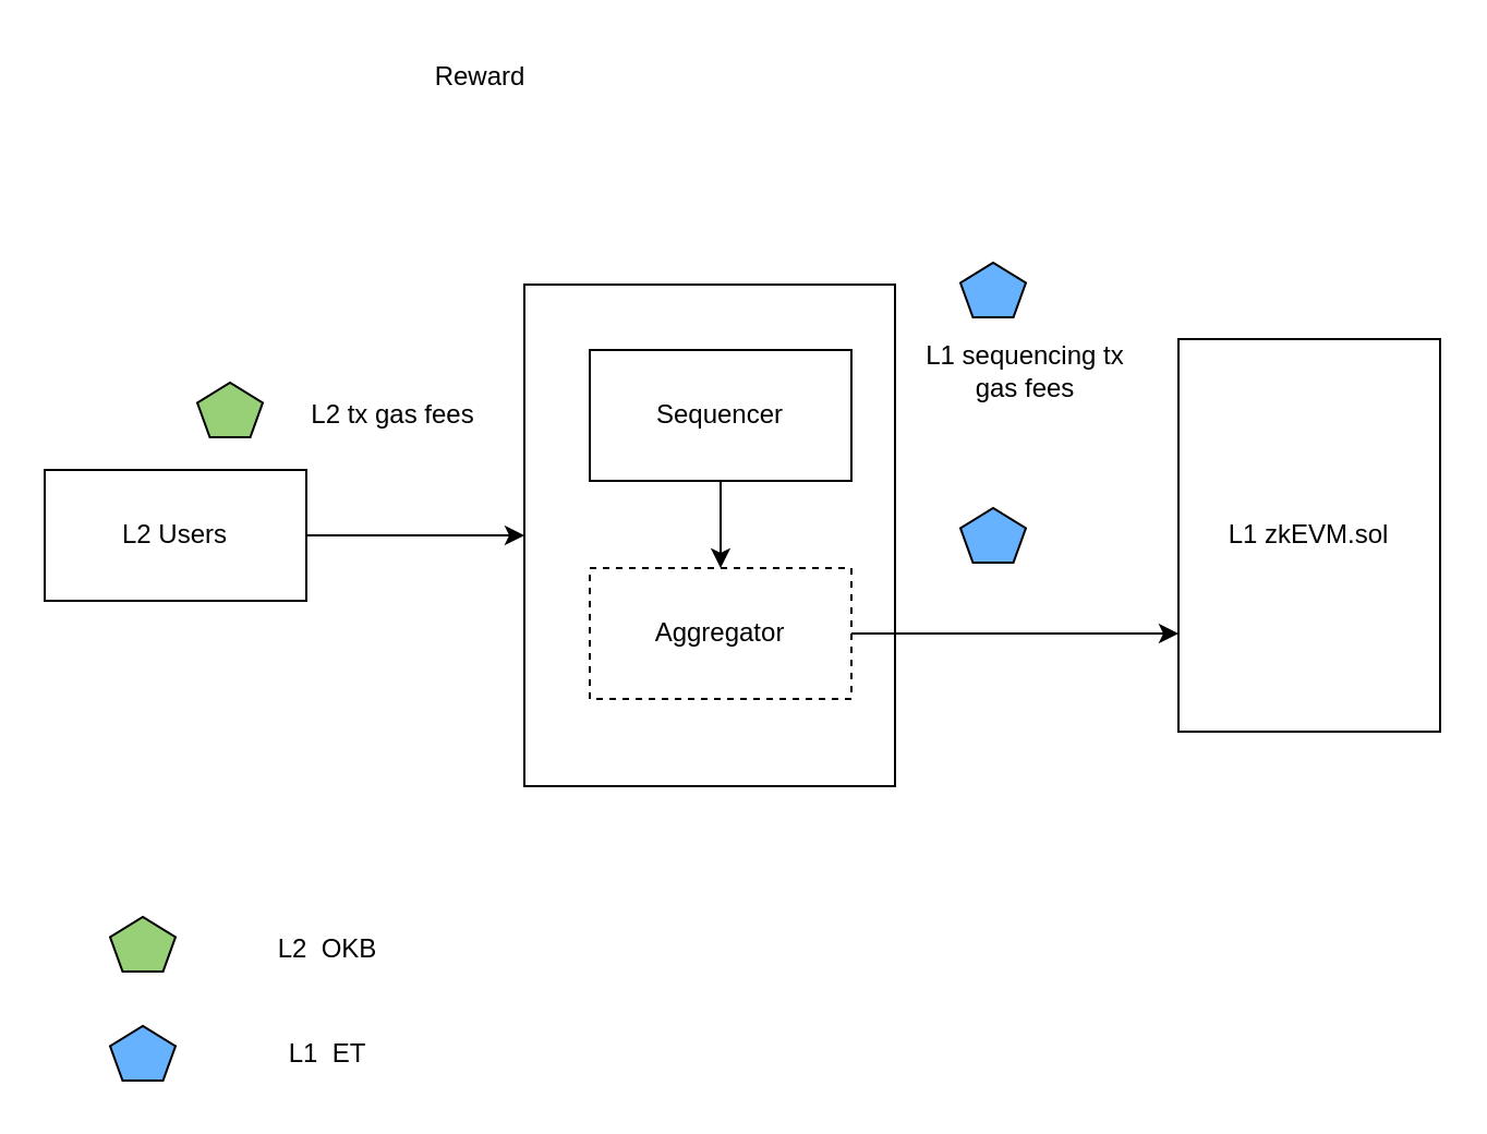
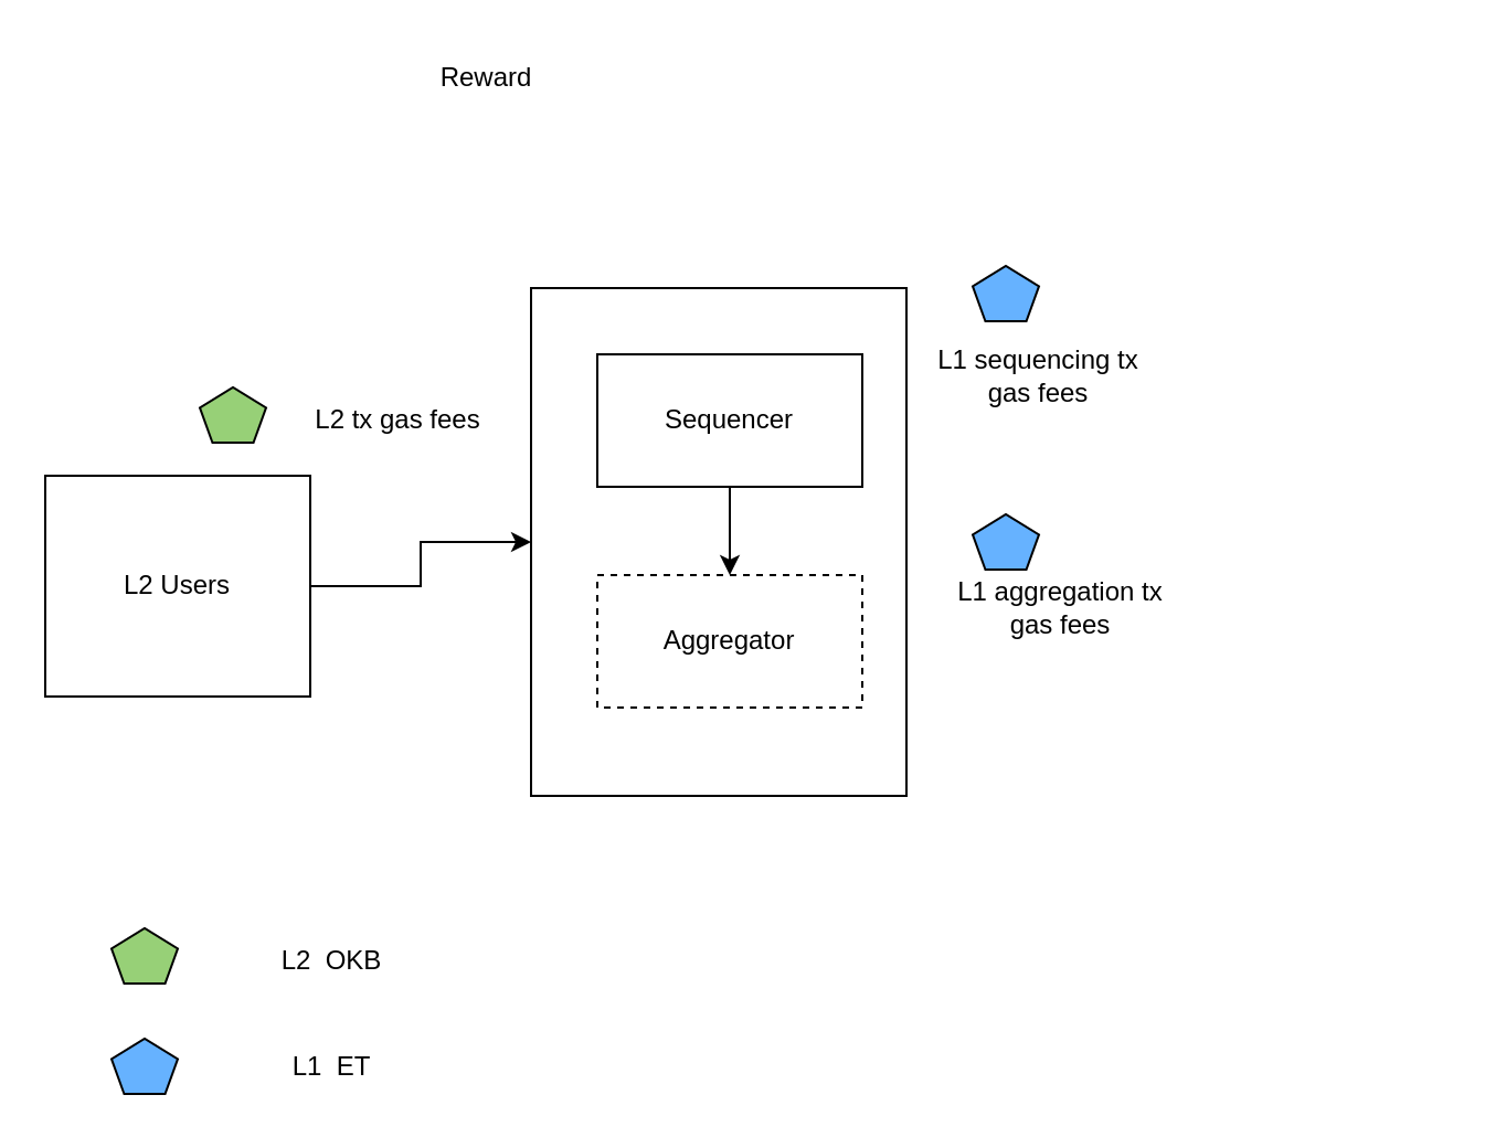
- <mxCell id="5" value="L2 Users" style="rounded=0;whiteSpace=wrap;html=1;" vertex="1" parent="1"><mxGeometry x="20" y="215" width="120" height="60" as="geometry" /></mxCell>
+ <mxCell id="5" value="L2 Users" style="rounded=0;whiteSpace=wrap;html=1;" vertex="1" parent="1"><mxGeometry x="20" y="215" width="120" height="100" as="geometry" /></mxCell>
- <mxCell id="11" value="L1 zkEVM.sol" style="rounded=0;whiteSpace=wrap;html=1;" vertex="1" parent="1"><mxGeometry x="540" y="155" width="120" height="180" as="geometry" /></mxCell>
+ <mxCell id="18" value="L1 aggregation&amp;nbsp;tx gas&amp;nbsp;fees" style="text;html=1;strokeColor=none;fillColor=none;align=center;verticalAlign=middle;whiteSpace=wrap;rounded=0;" vertex="1" parent="1"><mxGeometry x="420" y="260" width="120" height="30" as="geometry" /></mxCell>
- <mxCell id="8" style="edgeStyle=orthogonalEdgeStyle;rounded=0;orthogonalLoop=1;jettySize=auto;html=1;entryX=0;entryY=0.75;entryDx=0;entryDy=0;" edge="1" parent="1" source="9" target="11"><mxGeometry relative="1" as="geometry" /></mxCell>
